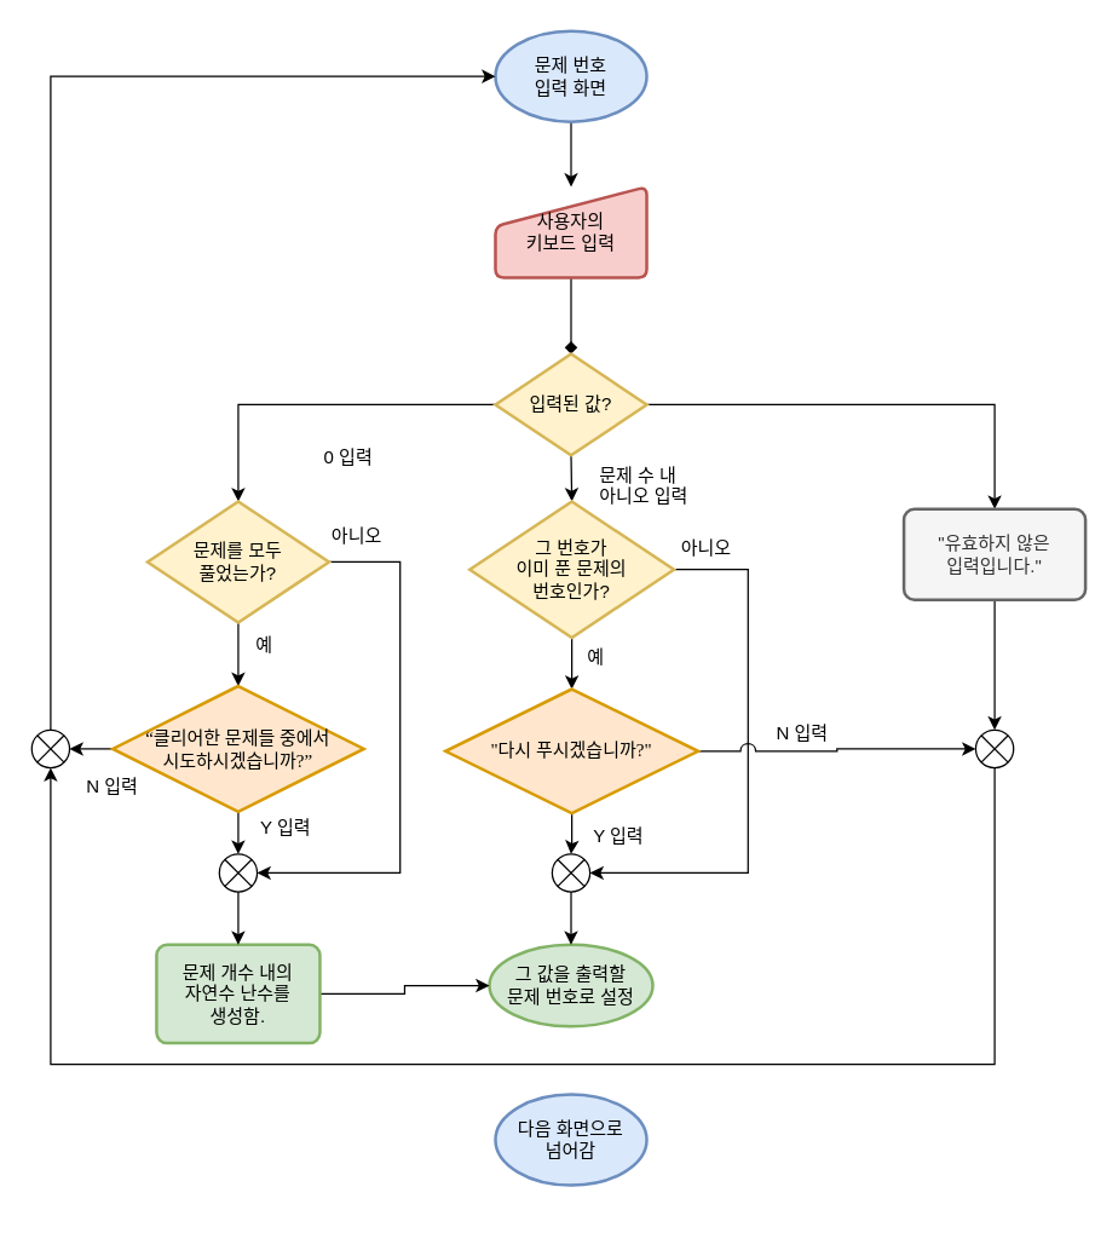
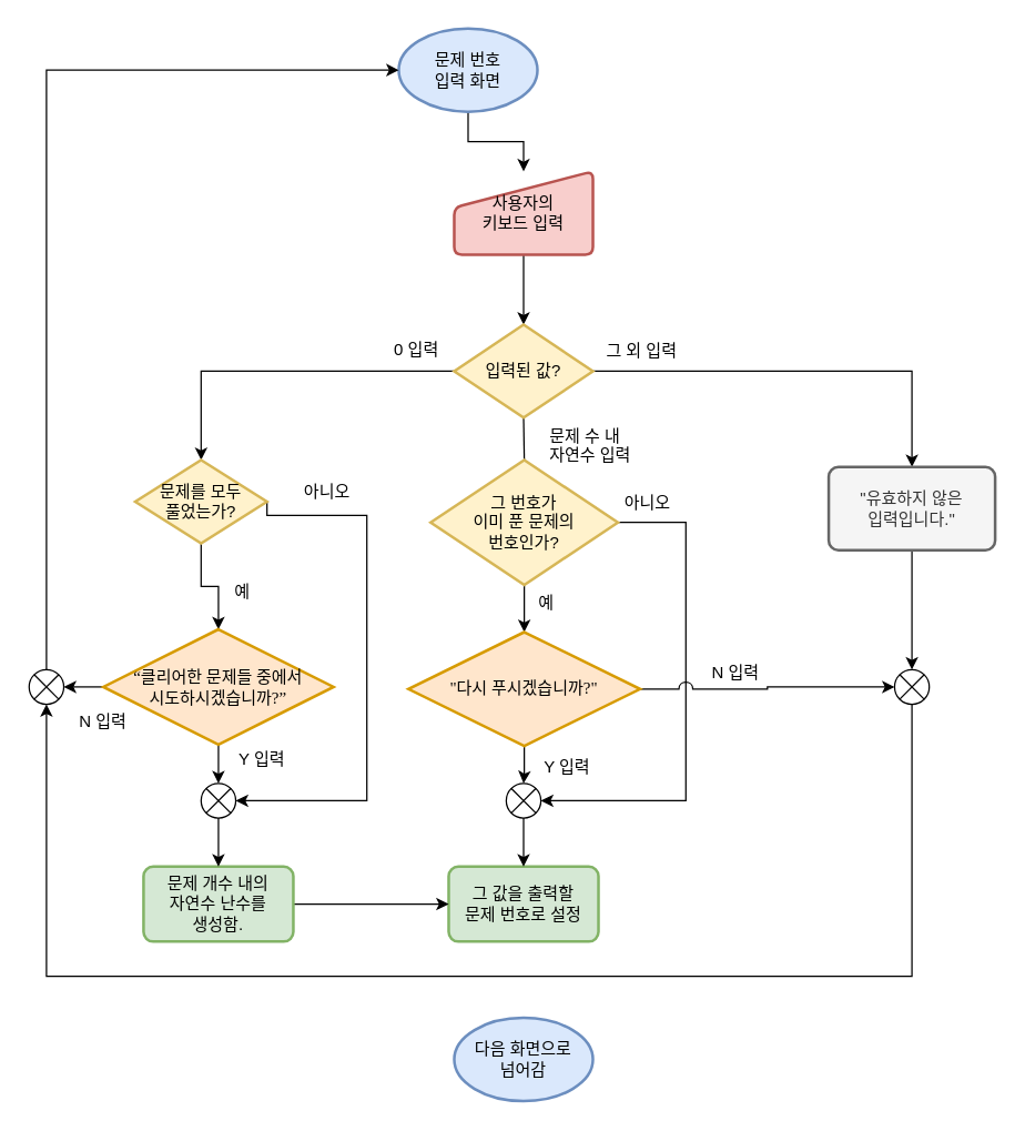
- <mxCell id="5" value="문제 번호&lt;br&gt;입력 화면" style="strokeWidth=2;html=1;shape=mxgraph.flowchart.start_1;whiteSpace=wrap;fillColor=#dae8fc;strokeColor=#6c8ebf;" vertex="1" parent="1"><mxGeometry x="327" y="20" width="100" height="60" as="geometry" /></mxCell>
+ <mxCell id="5" value="문제 번호&lt;br&gt;입력 화면" style="strokeWidth=2;html=1;shape=mxgraph.flowchart.start_1;whiteSpace=wrap;fillColor=#dae8fc;strokeColor=#6c8ebf;" vertex="1" parent="1"><mxGeometry x="287" y="20" width="100" height="60" as="geometry" /></mxCell>
- <mxCell id="2" style="edgeStyle=orthogonalEdgeStyle;rounded=0;orthogonalLoop=1;jettySize=auto;html=1;exitX=0.5;exitY=1;exitDx=0;exitDy=0;entryX=0.5;entryY=0;entryDx=0;entryDy=0;entryPerimeter=0;endArrow=diamond;" edge="1" parent="1" source="3" target="9"><mxGeometry relative="1" as="geometry" /></mxCell>
+ <mxCell id="2" style="edgeStyle=orthogonalEdgeStyle;rounded=0;orthogonalLoop=1;jettySize=auto;html=1;exitX=0.5;exitY=1;exitDx=0;exitDy=0;entryX=0.5;entryY=0;entryDx=0;entryDy=0;entryPerimeter=0;" edge="1" parent="1" source="3" target="9"><mxGeometry relative="1" as="geometry" /></mxCell>
+ <mxCell id="42" value="그 외 입력" style="text;html=1;resizable=0;points=[];autosize=1;align=left;verticalAlign=top;spacingTop=-4;" vertex="1" parent="1"><mxGeometry x="435" y="243" width="65" height="14" as="geometry" /></mxCell>
- <mxCell id="40" value="0 입력" style="text;html=1;resizable=0;points=[];autosize=1;align=left;verticalAlign=top;spacingTop=-4;" vertex="1" parent="1"><mxGeometry x="212" y="292" width="44" height="14" as="geometry" /></mxCell>
+ <mxCell id="40" value="0 입력" style="text;html=1;resizable=0;points=[];autosize=1;align=left;verticalAlign=top;spacingTop=-4;" vertex="1" parent="1"><mxGeometry x="282" y="242" width="44" height="14" as="geometry" /></mxCell>
- <mxCell id="41" value="문제 수 내&lt;br&gt;아니오 입력" style="text;html=1;resizable=0;points=[];autosize=1;align=left;verticalAlign=top;spacingTop=-4;" vertex="1" parent="1"><mxGeometry x="394" y="304" width="73" height="28" as="geometry" /></mxCell>
+ <mxCell id="41" value="문제 수 내&lt;br&gt;자연수 입력" style="text;html=1;resizable=0;points=[];autosize=1;align=left;verticalAlign=top;spacingTop=-4;" vertex="1" parent="1"><mxGeometry x="394" y="304" width="73" height="28" as="geometry" /></mxCell>
- <mxCell id="6" style="edgeStyle=orthogonalEdgeStyle;rounded=0;orthogonalLoop=1;jettySize=auto;html=1;exitX=0.5;exitY=1;exitDx=0;exitDy=0;exitPerimeter=0;entryX=0.5;entryY=0;entryDx=0;entryDy=0;entryPerimeter=0;" edge="1" parent="1" source="9" target="16"><mxGeometry relative="1" as="geometry" /></mxCell>
+ <mxCell id="6" style="edgeStyle=orthogonalEdgeStyle;rounded=0;orthogonalLoop=1;jettySize=auto;html=1;exitX=0.5;exitY=1;exitDx=0;exitDy=0;exitPerimeter=0;entryX=0.5;entryY=0;entryDx=0;entryDy=0;entryPerimeter=0;endArrow=none;" edge="1" parent="1" source="9" target="16"><mxGeometry relative="1" as="geometry" /></mxCell>
- <mxCell id="13" value="문제를 모두&lt;br&gt;풀었는가?" style="strokeWidth=2;html=1;shape=mxgraph.flowchart.decision;whiteSpace=wrap;fillColor=#fff2cc;strokeColor=#d6b656;" vertex="1" parent="1"><mxGeometry x="97" y="331" width="120" height="80" as="geometry" /></mxCell>
+ <mxCell id="13" value="문제를 모두&lt;br&gt;풀었는가?" style="strokeWidth=2;html=1;shape=mxgraph.flowchart.decision;whiteSpace=wrap;fillColor=#fff2cc;strokeColor=#d6b656;" vertex="1" parent="1"><mxGeometry x="97" y="331" width="95" height="60" as="geometry" /></mxCell>
- <mxCell id="10" value="그 값을 출력할&lt;br&gt;문제 번호로 설정" style="ellipse;whiteSpace=wrap;html=1;absoluteArcSize=1;arcSize=14;strokeWidth=2;fillColor=#d5e8d4;strokeColor=#82b366;" vertex="1" parent="1"><mxGeometry x="323" y="624" width="108" height="54" as="geometry" /></mxCell>
+ <mxCell id="10" value="그 값을 출력할&lt;br&gt;문제 번호로 설정" style="rounded=1;whiteSpace=wrap;html=1;absoluteArcSize=1;arcSize=14;strokeWidth=2;fillColor=#d5e8d4;strokeColor=#82b366;" vertex="1" parent="1"><mxGeometry x="323" y="624" width="108" height="54" as="geometry" /></mxCell>
- <mxCell id="23" value="문제 개수 내의&lt;br&gt;자연수 난수를&lt;br&gt;생성함." style="rounded=1;whiteSpace=wrap;html=1;absoluteArcSize=1;arcSize=14;strokeWidth=2;fillColor=#d5e8d4;strokeColor=#82b366;" vertex="1" parent="1"><mxGeometry x="103" y="624" width="108" height="65" as="geometry" /></mxCell>
+ <mxCell id="23" value="문제 개수 내의&lt;br&gt;자연수 난수를&lt;br&gt;생성함." style="rounded=1;whiteSpace=wrap;html=1;absoluteArcSize=1;arcSize=14;strokeWidth=2;fillColor=#d5e8d4;strokeColor=#82b366;" vertex="1" parent="1"><mxGeometry x="103" y="624" width="108" height="54" as="geometry" /></mxCell>
- <mxCell id="45" value="다음 화면으로&lt;br&gt;넘어감" style="strokeWidth=2;html=1;shape=mxgraph.flowchart.start_1;whiteSpace=wrap;fillColor=#dae8fc;strokeColor=#6c8ebf;" vertex="1" parent="1"><mxGeometry x="327" y="723" width="100" height="60" as="geometry" /></mxCell>
+ <mxCell id="45" value="다음 화면으로&lt;br&gt;넘어감" style="strokeWidth=2;html=1;shape=mxgraph.flowchart.start_1;whiteSpace=wrap;fillColor=#dae8fc;strokeColor=#6c8ebf;" vertex="1" parent="1"><mxGeometry x="327" y="733" width="100" height="60" as="geometry" /></mxCell>
